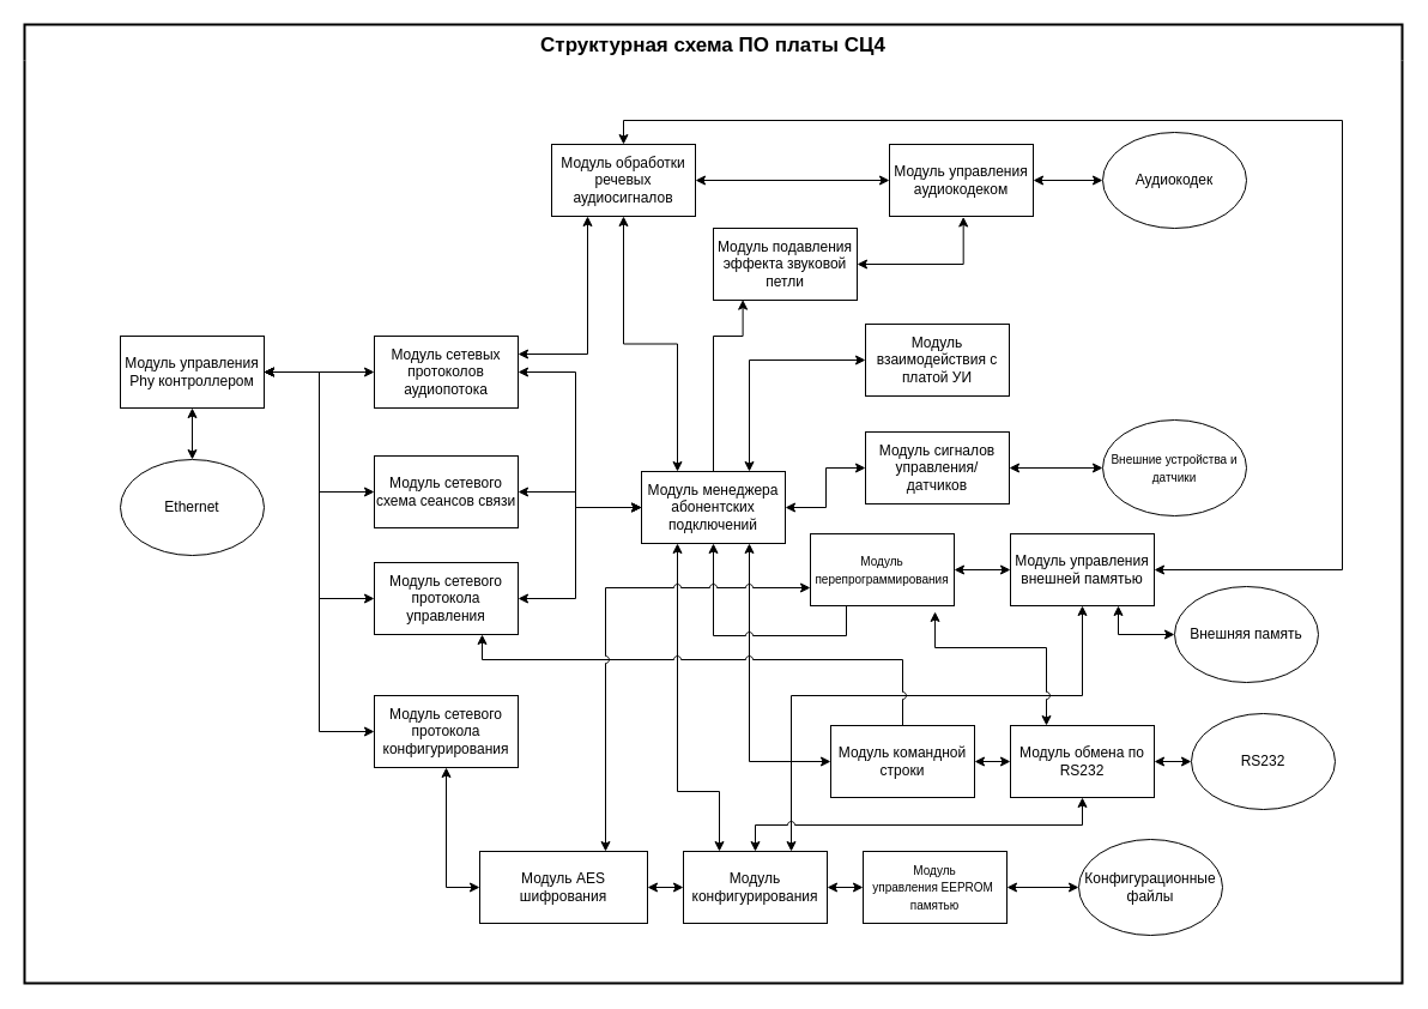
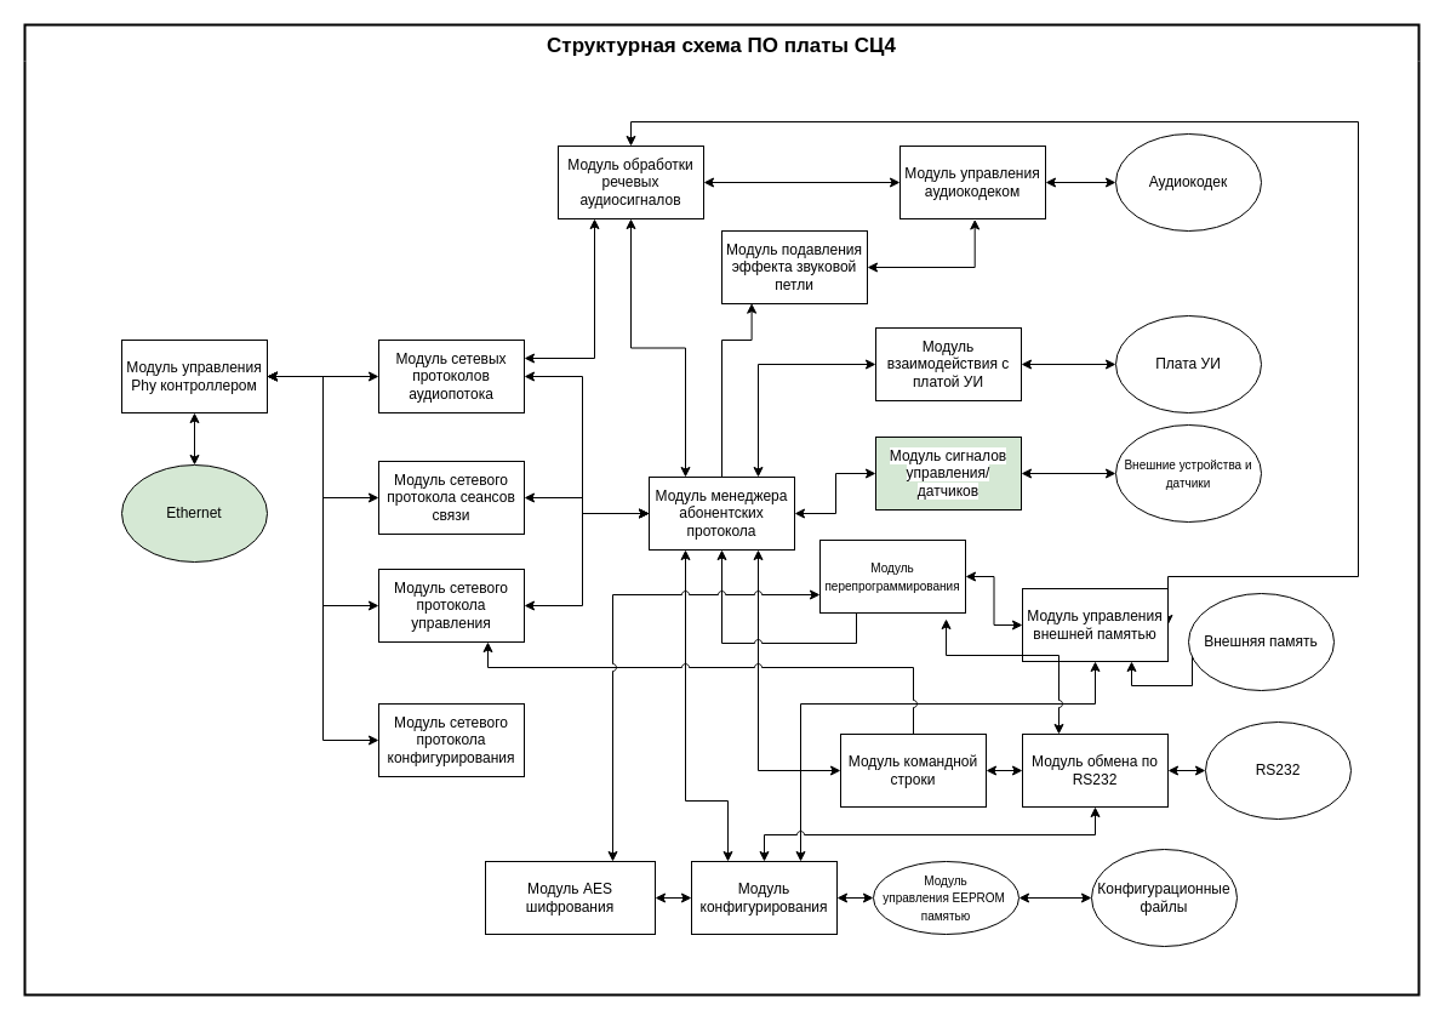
+ <mxCell id="57" style="edgeStyle=orthogonalEdgeStyle;rounded=0;jumpStyle=arc;orthogonalLoop=1;jettySize=auto;html=1;exitX=1;exitY=0.5;exitDx=0;exitDy=0;entryX=0;entryY=0.5;entryDx=0;entryDy=0;startArrow=classic;startFill=1;" parent="1" source="61" target="56" edge="1"><mxGeometry relative="1" as="geometry" /></mxCell>
+ <mxCell id="56" value="Плата УИ" style="ellipse;whiteSpace=wrap;html=1;" parent="1" vertex="1"><mxGeometry x="920" y="260" width="120" height="80" as="geometry" /></mxCell>
- <mxCell id="60" value="&lt;span style=&quot;font-family: &amp;#34;roboto&amp;#34; , , &amp;#34;blinkmacsystemfont&amp;#34; , &amp;#34;apple color emoji&amp;#34; , &amp;#34;helvetica neue&amp;#34; , sans-serif ; background-color: rgb(255 , 255 , 255)&quot;&gt;&lt;font style=&quot;font-size: 12px&quot;&gt;Модуль сигналов управления/датчиков&lt;/font&gt;&lt;/span&gt;" style="rounded=0;whiteSpace=wrap;html=1;" parent="1" vertex="1"><mxGeometry x="722" y="360" width="120" height="60" as="geometry" /></mxCell>
+ <mxCell id="60" value="&lt;span style=&quot;font-family: &amp;#34;roboto&amp;#34; , , &amp;#34;blinkmacsystemfont&amp;#34; , &amp;#34;apple color emoji&amp;#34; , &amp;#34;helvetica neue&amp;#34; , sans-serif ; background-color: rgb(255 , 255 , 255)&quot;&gt;&lt;font style=&quot;font-size: 12px&quot;&gt;Модуль сигналов управления/датчиков&lt;/font&gt;&lt;/span&gt;" style="rounded=0;whiteSpace=wrap;html=1;fillColor=#d5e8d4;" parent="1" vertex="1"><mxGeometry x="722" y="360" width="120" height="60" as="geometry" /></mxCell>
- <mxCell id="26" value="&lt;span&gt;Модуль сетевого схема сеансов связи&lt;/span&gt;" style="rounded=0;whiteSpace=wrap;html=1;" parent="1" vertex="1"><mxGeometry x="312" y="380" width="120" height="60" as="geometry" /></mxCell>
+ <mxCell id="26" value="&lt;span&gt;Модуль сетевого протокола сеансов связи&lt;/span&gt;" style="rounded=0;whiteSpace=wrap;html=1;" parent="1" vertex="1"><mxGeometry x="312" y="380" width="120" height="60" as="geometry" /></mxCell>
- <mxCell id="34" value="Ethernet" style="ellipse;whiteSpace=wrap;html=1;" parent="1" vertex="1"><mxGeometry x="100" y="383" width="120" height="80" as="geometry" /></mxCell>
+ <mxCell id="34" value="Ethernet" style="ellipse;whiteSpace=wrap;html=1;fillColor=#d5e8d4;" parent="1" vertex="1"><mxGeometry x="100" y="383" width="120" height="80" as="geometry" /></mxCell>
- <mxCell id="9" value="Модуль менеджера абонентских подключений" style="rounded=0;whiteSpace=wrap;html=1;" parent="1" vertex="1"><mxGeometry x="535" y="393" width="120" height="60" as="geometry" /></mxCell>
+ <mxCell id="9" value="Модуль менеджера абонентских протокола" style="rounded=0;whiteSpace=wrap;html=1;" parent="1" vertex="1"><mxGeometry x="535" y="393" width="120" height="60" as="geometry" /></mxCell>
- <mxCell id="40" value="&lt;span&gt;Модуль управления внешней памятью&lt;/span&gt;" style="rounded=0;whiteSpace=wrap;html=1;" parent="1" vertex="1"><mxGeometry x="843" y="445" width="120" height="60" as="geometry" /></mxCell>
+ <mxCell id="40" value="&lt;span&gt;Модуль управления внешней памятью&lt;/span&gt;" style="rounded=0;whiteSpace=wrap;html=1;" parent="1" vertex="1"><mxGeometry x="843" y="485" width="120" height="60" as="geometry" /></mxCell>
- <mxCell id="32" style="edgeStyle=orthogonalEdgeStyle;rounded=0;orthogonalLoop=1;jettySize=auto;html=1;exitX=0.5;exitY=1;exitDx=0;exitDy=0;entryX=0;entryY=0.5;entryDx=0;entryDy=0;startArrow=classic;startFill=1;" parent="1" source="33" target="50" edge="1"><mxGeometry relative="1" as="geometry" /></mxCell>
- <mxCell id="19" value="&lt;font style=&quot;font-size: 10px&quot;&gt;Модуль управления&amp;nbsp;&lt;span style=&quot;font-family: &amp;#34;roboto&amp;#34; , , &amp;#34;blinkmacsystemfont&amp;#34; , &amp;#34;apple color emoji&amp;#34; , &amp;#34;helvetica neue&amp;#34; , sans-serif ; background-color: rgb(255 , 255 , 255)&quot;&gt;&lt;font&gt;EEPROM&amp;nbsp;&lt;br&gt;&lt;/font&gt;&lt;/span&gt;памятью&lt;/font&gt;" style="rounded=0;whiteSpace=wrap;html=1;" parent="1" vertex="1"><mxGeometry x="720" y="710" width="120" height="60" as="geometry" /></mxCell>
+ <mxCell id="19" value="&lt;font style=&quot;font-size: 10px&quot;&gt;Модуль управления&amp;nbsp;&lt;span style=&quot;font-family: &amp;#34;roboto&amp;#34; , , &amp;#34;blinkmacsystemfont&amp;#34; , &amp;#34;apple color emoji&amp;#34; , &amp;#34;helvetica neue&amp;#34; , sans-serif ; background-color: rgb(255 , 255 , 255)&quot;&gt;&lt;font&gt;EEPROM&amp;nbsp;&lt;br&gt;&lt;/font&gt;&lt;/span&gt;памятью&lt;/font&gt;" style="ellipse;whiteSpace=wrap;html=1;" parent="1" vertex="1"><mxGeometry x="720" y="710" width="120" height="60" as="geometry" /></mxCell>
